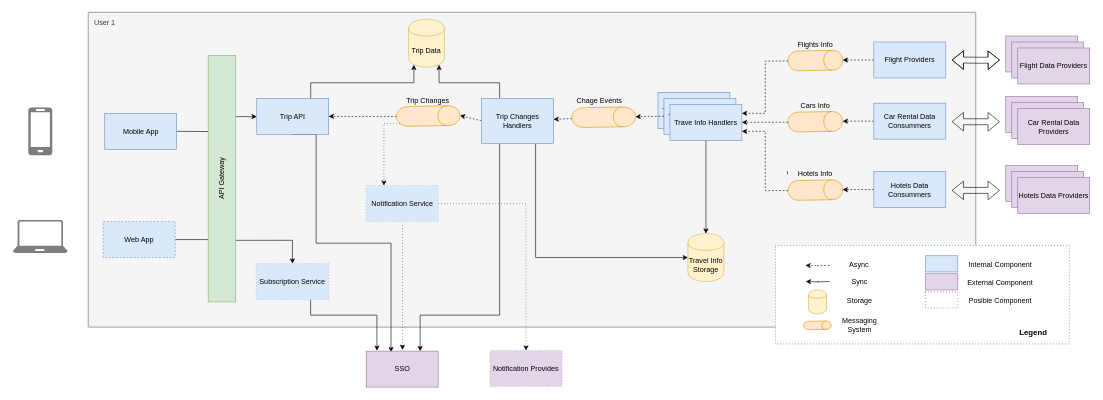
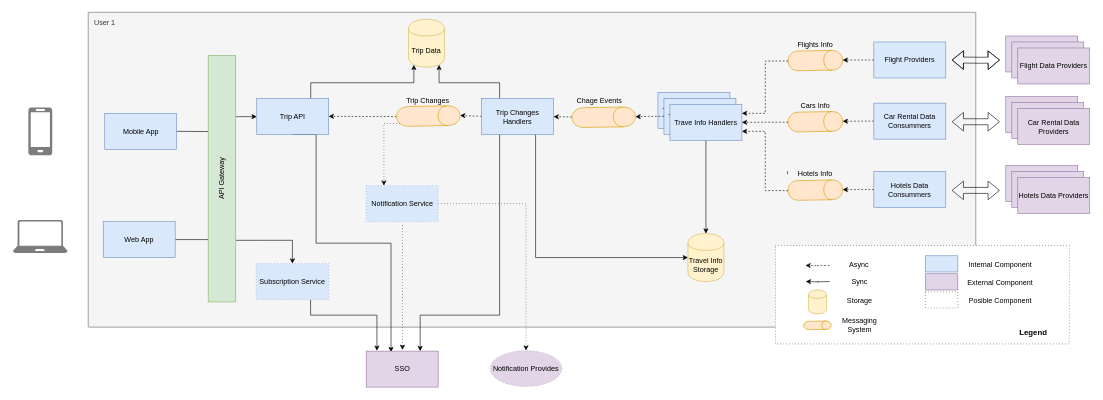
- <mxCell id="42" value="Trip Changes Handlers" style="rounded=0;whiteSpace=wrap;html=1;movable=1;resizable=1;rotatable=1;deletable=1;editable=1;connectable=1;fillColor=#dae8fc;strokeColor=#6c8ebf;" parent="1" vertex="1"><mxGeometry x="802" y="163.5" width="120" height="75" as="geometry" /></mxCell>
+ <mxCell id="42" value="Trip Changes Handlers" style="rounded=0;whiteSpace=wrap;html=1;movable=1;resizable=1;rotatable=1;deletable=1;editable=1;connectable=1;fillColor=#dae8fc;strokeColor=#6c8ebf;" parent="1" vertex="1"><mxGeometry x="802" y="163.5" width="120" height="60" as="geometry" /></mxCell>
- <mxCell id="34" value="Web App" style="rounded=0;whiteSpace=wrap;html=1;movable=1;resizable=1;rotatable=1;deletable=1;editable=1;connectable=1;fillColor=#dae8fc;strokeColor=#6c8ebf;dashed=1;" parent="1" vertex="1"><mxGeometry x="171" y="369" width="120" height="60" as="geometry" /></mxCell>
+ <mxCell id="34" value="Web App" style="rounded=0;whiteSpace=wrap;html=1;movable=1;resizable=1;rotatable=1;deletable=1;editable=1;connectable=1;fillColor=#dae8fc;strokeColor=#6c8ebf;" parent="1" vertex="1"><mxGeometry x="171" y="369" width="120" height="60" as="geometry" /></mxCell>
- <mxCell id="89" value="Notification Provides" style="rounded=0;whiteSpace=wrap;html=1;dashed=1;fillColor=#e1d5e7;strokeColor=#9673a6;dashPattern=1 4;" parent="84" vertex="1"><mxGeometry x="816" y="584" width="120" height="60" as="geometry" /></mxCell>
+ <mxCell id="89" value="Notification Provides" style="ellipse;whiteSpace=wrap;html=1;dashed=1;fillColor=#e1d5e7;strokeColor=#9673a6;dashPattern=1 4;" parent="84" vertex="1"><mxGeometry x="816" y="584" width="120" height="60" as="geometry" /></mxCell>
